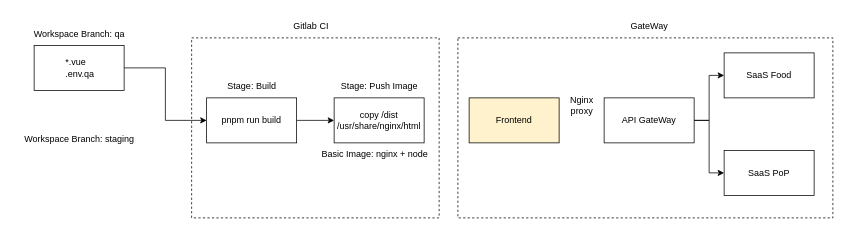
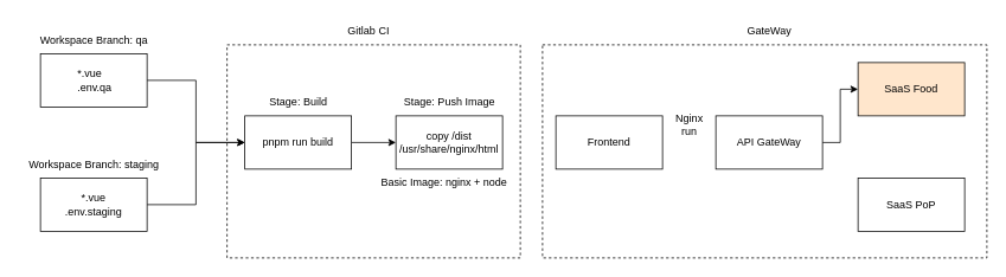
- <mxCell id="21" value="SaaS Food" style="rounded=0;whiteSpace=wrap;html=1;" vertex="1" parent="1"><mxGeometry x="965" y="70" width="120" height="60" as="geometry" /></mxCell>
+ <mxCell id="21" value="SaaS Food" style="rounded=0;whiteSpace=wrap;html=1;fillColor=#ffe6cc;" vertex="1" parent="1"><mxGeometry x="965" y="70" width="120" height="60" as="geometry" /></mxCell>
- <mxCell id="24" value="Nginx &lt;br&gt;proxy" style="text;html=1;align=center;verticalAlign=middle;resizable=0;points=[];autosize=1;strokeColor=none;fillColor=none;" vertex="1" parent="1"><mxGeometry x="750" y="120" width="50" height="40" as="geometry" /></mxCell>
+ <mxCell id="24" value="Nginx &lt;br&gt;run" style="text;html=1;align=center;verticalAlign=middle;resizable=0;points=[];autosize=1;strokeColor=none;fillColor=none;" vertex="1" parent="1"><mxGeometry x="750" y="120" width="50" height="40" as="geometry" /></mxCell>
- <mxCell id="15" value="Frontend" style="rounded=0;whiteSpace=wrap;html=1;fillColor=#fff2cc;" vertex="1" parent="1"><mxGeometry x="625" y="130" width="120" height="60" as="geometry" /></mxCell>
+ <mxCell id="15" value="Frontend" style="rounded=0;whiteSpace=wrap;html=1;" vertex="1" parent="1"><mxGeometry x="625" y="130" width="120" height="60" as="geometry" /></mxCell>
+ <mxCell id="12" style="edgeStyle=orthogonalEdgeStyle;rounded=0;orthogonalLoop=1;jettySize=auto;html=1;exitX=1;exitY=0.5;exitDx=0;exitDy=0;entryX=0;entryY=0.5;entryDx=0;entryDy=0;" edge="1" parent="1" source="13" target="5"><mxGeometry relative="1" as="geometry" /></mxCell>
+ <mxCell id="13" value="&lt;blockquote style=&quot;margin: 0 0 0 40px; border: none; padding: 0px;&quot;&gt;&lt;/blockquote&gt;&lt;span style=&quot;&quot;&gt;&lt;div style=&quot;&quot;&gt;&lt;span style=&quot;background-color: initial;&quot;&gt;*.vue&lt;/span&gt;&lt;/div&gt;&lt;/span&gt;&lt;span style=&quot;font-family: Helvetica; font-size: 12px; font-style: normal; font-variant-ligatures: normal; font-variant-caps: normal; font-weight: 400; letter-spacing: normal; orphans: 2; text-indent: 0px; text-transform: none; widows: 2; word-spacing: 0px; -webkit-text-stroke-width: 0px; background-color: rgb(248, 249, 250); text-decoration-thickness: initial; text-decoration-style: initial; text-decoration-color: initial; float: none; display: inline !important;&quot;&gt;&lt;div style=&quot;color: rgb(0, 0, 0);&quot;&gt;.env.staging&lt;/div&gt;&lt;/span&gt;" style="rounded=0;whiteSpace=wrap;html=1;" vertex="1" parent="1"><mxGeometry x="45" y="200" width="120" height="60" as="geometry" /></mxCell>
- <mxCell id="18" style="edgeStyle=orthogonalEdgeStyle;rounded=0;orthogonalLoop=1;jettySize=auto;html=1;entryX=0;entryY=0.5;entryDx=0;entryDy=0;fontColor=#007FFF;" edge="1" parent="1" source="19" target="22"><mxGeometry relative="1" as="geometry" /></mxCell>
